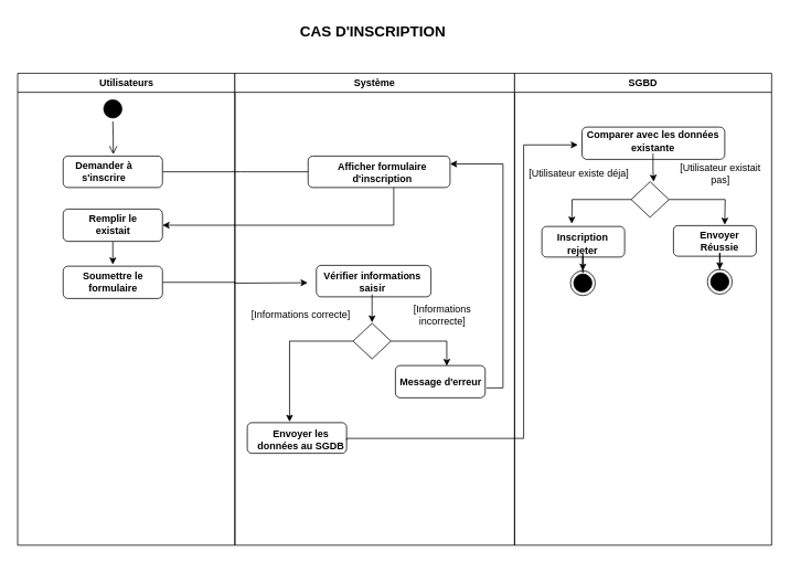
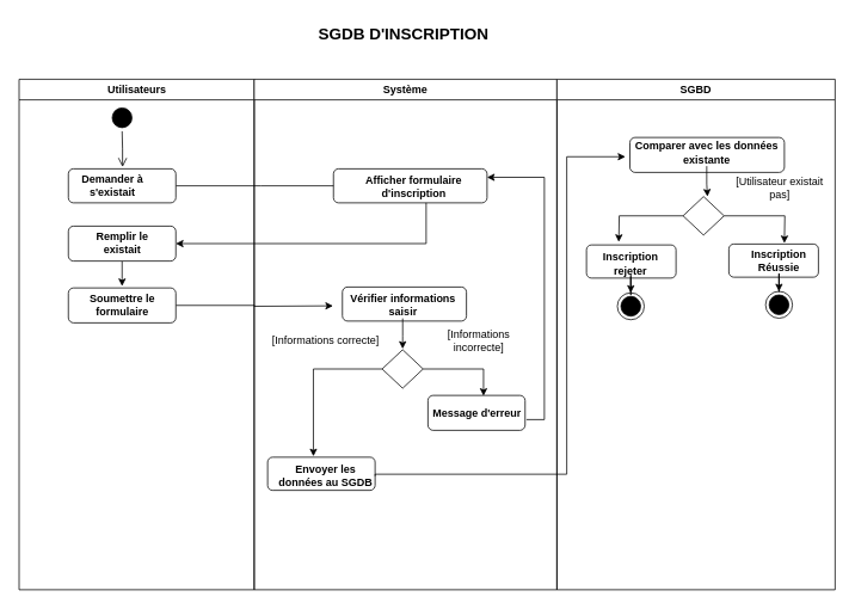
- <mxCell id="49" value="&lt;blockquote style=&quot;margin: 0 0 0 40px; border: none; padding: 0px;&quot;&gt;&lt;font style=&quot;font-size: 18px;&quot;&gt;&lt;b style=&quot;&quot;&gt;CAS D'INSCRIPTION&lt;/b&gt;&lt;/font&gt;&lt;/blockquote&gt;" style="text;html=1;align=center;verticalAlign=middle;whiteSpace=wrap;rounded=0;" parent="1" vertex="1"><mxGeometry x="219" y="20" width="421.5" height="36" as="geometry" /></mxCell>
+ <mxCell id="49" value="&lt;blockquote style=&quot;margin: 0 0 0 40px; border: none; padding: 0px;&quot;&gt;&lt;font style=&quot;font-size: 18px;&quot;&gt;&lt;b style=&quot;&quot;&gt;SGDB D'INSCRIPTION&lt;/b&gt;&lt;/font&gt;&lt;/blockquote&gt;" style="text;html=1;align=center;verticalAlign=middle;whiteSpace=wrap;rounded=0;" parent="1" vertex="1"><mxGeometry x="219" y="20" width="421.5" height="36" as="geometry" /></mxCell>
- <mxCell id="7" value="&lt;b&gt;Demander à s'inscrire&lt;/b&gt;" style="text;html=1;align=center;verticalAlign=middle;whiteSpace=wrap;rounded=0;" parent="2" vertex="1"><mxGeometry x="63" y="104" width="82" height="30" as="geometry" /></mxCell>
+ <mxCell id="7" value="&lt;b&gt;Demander à s'existait&lt;/b&gt;" style="text;html=1;align=center;verticalAlign=middle;whiteSpace=wrap;rounded=0;" parent="2" vertex="1"><mxGeometry x="63" y="104" width="82" height="30" as="geometry" /></mxCell>
- <mxCell id="41" value="[Utilisateur existe déja]" style="text;html=1;align=center;verticalAlign=middle;whiteSpace=wrap;rounded=0;" parent="31" vertex="1"><mxGeometry x="16" y="106" width="124" height="30" as="geometry" /></mxCell>
- <mxCell id="38" value="&lt;b&gt;Envoyer Réussie&lt;/b&gt;" style="text;html=1;align=center;verticalAlign=middle;whiteSpace=wrap;rounded=0;" parent="31" vertex="1"><mxGeometry x="204" y="187.5" width="88" height="30" as="geometry" /></mxCell>
+ <mxCell id="38" value="&lt;b&gt;Inscription Réussie&lt;/b&gt;" style="text;html=1;align=center;verticalAlign=middle;whiteSpace=wrap;rounded=0;" parent="31" vertex="1"><mxGeometry x="204" y="187.5" width="88" height="30" as="geometry" /></mxCell>
